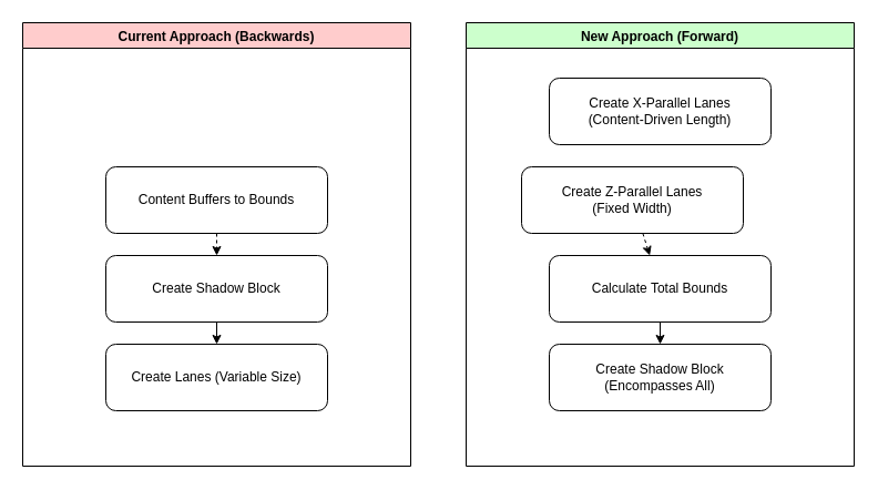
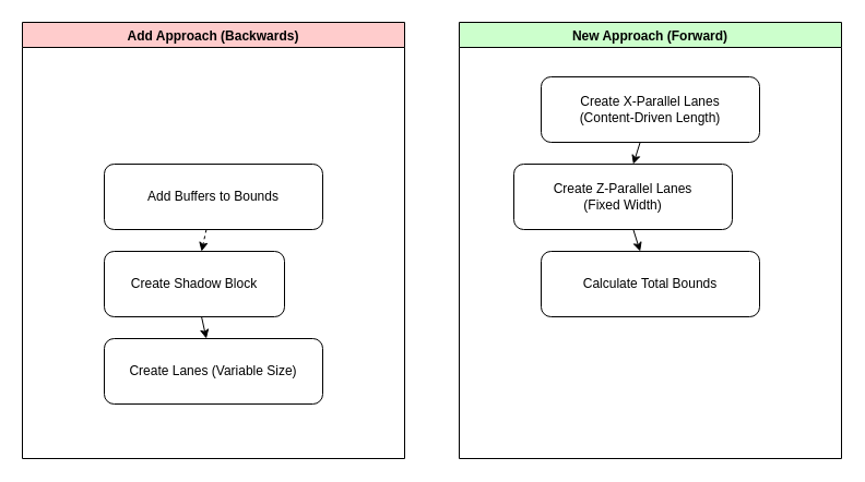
- <mxCell id="2" value="Current Approach (Backwards)" style="swimlane;fillColor=#ffcccc;" vertex="1" parent="1"><mxGeometry x="20" y="20" width="350" height="400" as="geometry" /></mxCell>
+ <mxCell id="2" value="Add Approach (Backwards)" style="swimlane;fillColor=#ffcccc;" vertex="1" parent="1"><mxGeometry x="20" y="20" width="350" height="400" as="geometry" /></mxCell>
+ <mxCell id="13" edge="1" parent="6" source="7" target="8"><mxGeometry relative="1" as="geometry" /></mxCell>
- <mxCell id="3" value="Content Buffers to Bounds" style="rounded=1;whiteSpace=wrap;html=1;" vertex="1" parent="2"><mxGeometry x="75" y="130" width="200" height="60" as="geometry" /></mxCell>
+ <mxCell id="3" value="Add Buffers to Bounds" style="rounded=1;whiteSpace=wrap;html=1;" vertex="1" parent="2"><mxGeometry x="75" y="130" width="200" height="60" as="geometry" /></mxCell>
- <mxCell id="14" edge="1" parent="6" source="8" target="9" style="dashed=1;"><mxGeometry relative="1" as="geometry" /></mxCell>
+ <mxCell id="14" edge="1" parent="6" source="8" target="9"><mxGeometry relative="1" as="geometry" /></mxCell>
- <mxCell id="4" value="Create Shadow Block" style="rounded=1;whiteSpace=wrap;html=1;" vertex="1" parent="2"><mxGeometry x="75" y="210" width="200" height="60" as="geometry" /></mxCell>
+ <mxCell id="4" value="Create Shadow Block" style="rounded=1;whiteSpace=wrap;html=1;" vertex="1" parent="2"><mxGeometry x="75" y="210" width="165" height="60" as="geometry" /></mxCell>
- <mxCell id="15" edge="1" parent="6" source="9" target="10"><mxGeometry relative="1" as="geometry" /></mxCell>
- <mxCell id="10" value="Create Shadow Block&lt;br&gt;(Encompasses All)" style="rounded=1;whiteSpace=wrap;html=1;" vertex="1" parent="6"><mxGeometry x="75" y="290" width="200" height="60" as="geometry" /></mxCell>
